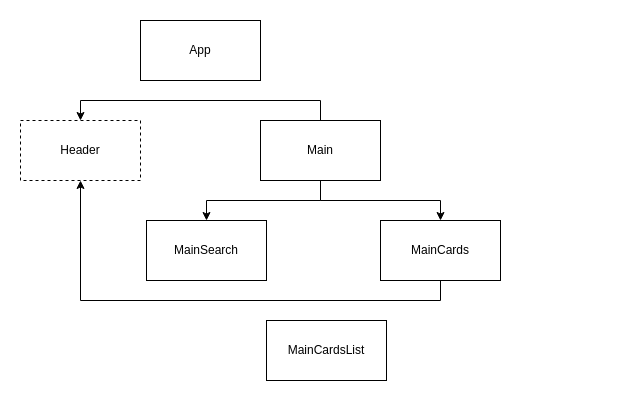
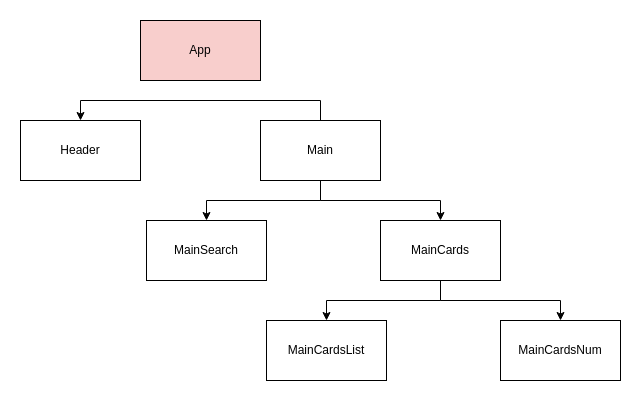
- <mxCell id="3" value="App" style="rounded=0;whiteSpace=wrap;html=1;" vertex="1" parent="1"><mxGeometry x="140" y="20" width="120" height="60" as="geometry" /></mxCell>
+ <mxCell id="3" value="App" style="rounded=0;whiteSpace=wrap;html=1;fillColor=#f8cecc;" vertex="1" parent="1"><mxGeometry x="140" y="20" width="120" height="60" as="geometry" /></mxCell>
- <mxCell id="4" value="Header" style="rounded=0;whiteSpace=wrap;html=1;dashed=1;" vertex="1" parent="1"><mxGeometry x="20" y="120" width="120" height="60" as="geometry" /></mxCell>
+ <mxCell id="4" value="Header" style="rounded=0;whiteSpace=wrap;html=1;" vertex="1" parent="1"><mxGeometry x="20" y="120" width="120" height="60" as="geometry" /></mxCell>
- <mxCell id="8" style="edgeStyle=orthogonalEdgeStyle;rounded=0;orthogonalLoop=1;jettySize=auto;html=1;exitX=0.5;exitY=1;exitDx=0;exitDy=0;" edge="1" parent="1" source="10" target="4"><mxGeometry relative="1" as="geometry" /></mxCell>
+ <mxCell id="8" style="edgeStyle=orthogonalEdgeStyle;rounded=0;orthogonalLoop=1;jettySize=auto;html=1;exitX=0.5;exitY=1;exitDx=0;exitDy=0;entryX=0.5;entryY=0;entryDx=0;entryDy=0;" edge="1" parent="1" source="10" target="12"><mxGeometry relative="1" as="geometry" /></mxCell>
+ <mxCell id="9" style="edgeStyle=orthogonalEdgeStyle;rounded=0;orthogonalLoop=1;jettySize=auto;html=1;exitX=0.5;exitY=1;exitDx=0;exitDy=0;entryX=0.5;entryY=0;entryDx=0;entryDy=0;" edge="1" parent="1" source="10" target="13"><mxGeometry relative="1" as="geometry" /></mxCell>
+ <mxCell id="13" value="MainCardsNum" style="rounded=0;whiteSpace=wrap;html=1;" vertex="1" parent="1"><mxGeometry x="500" y="320" width="120" height="60" as="geometry" /></mxCell>
